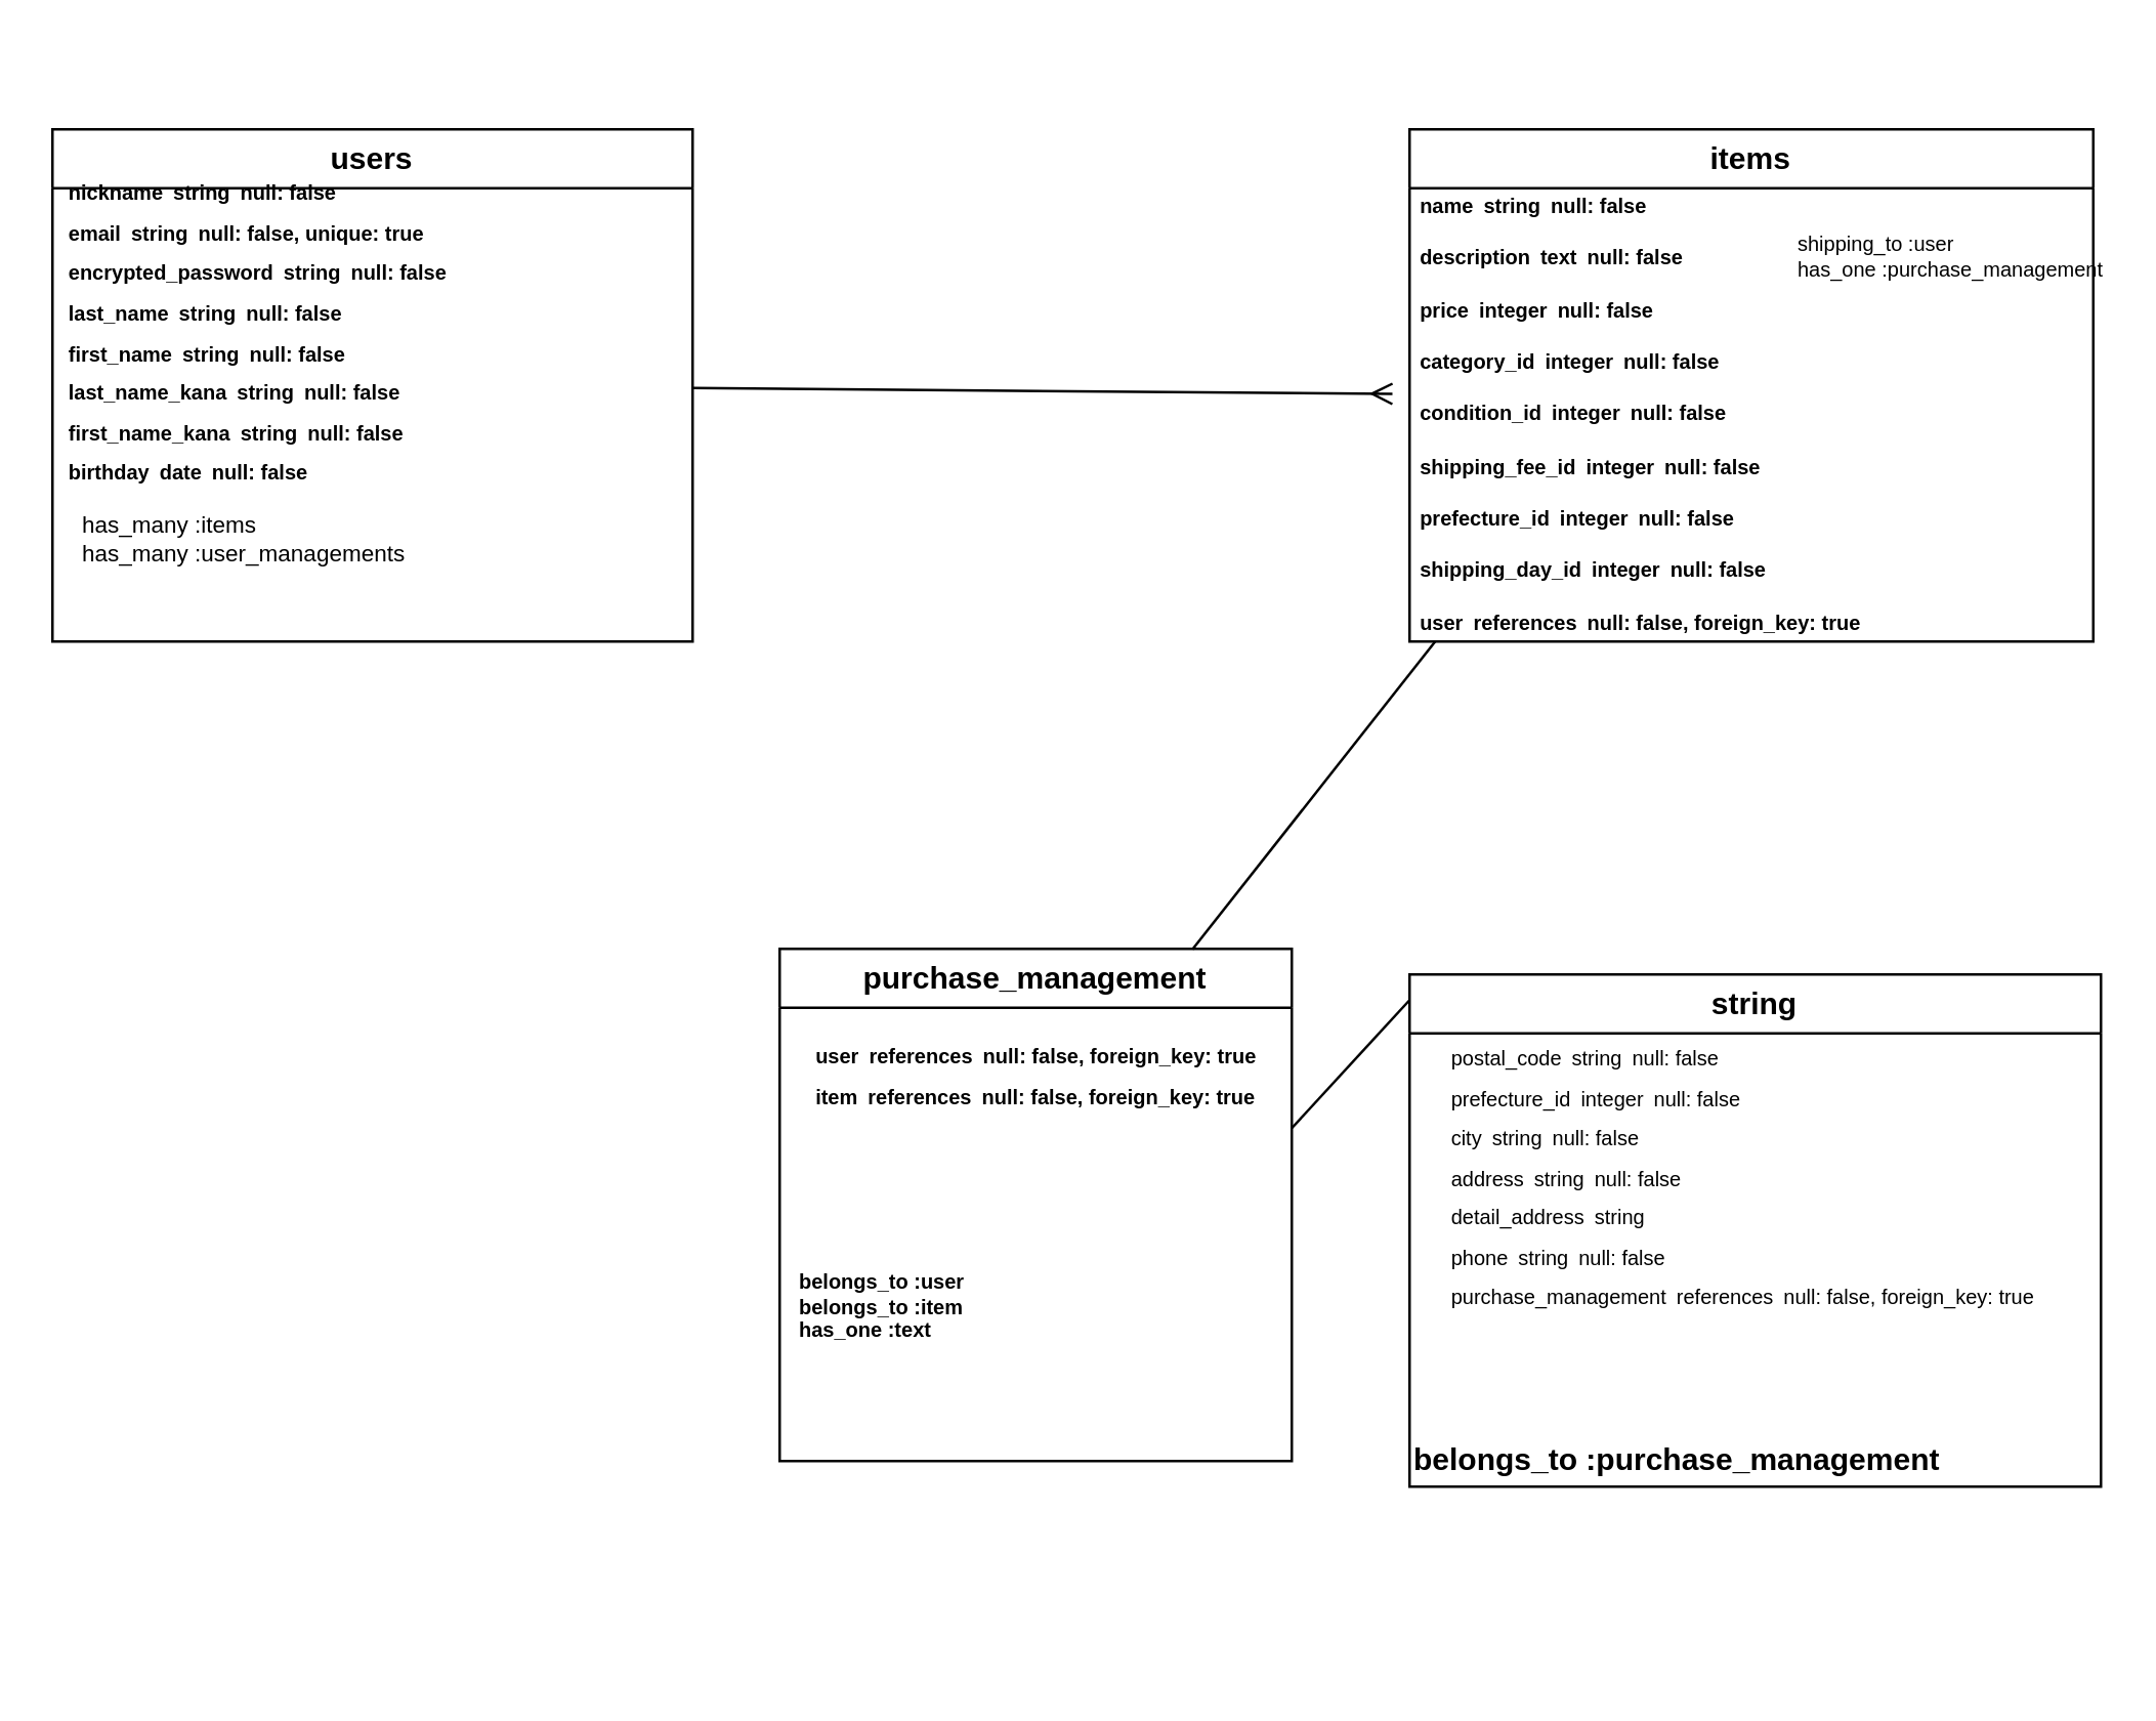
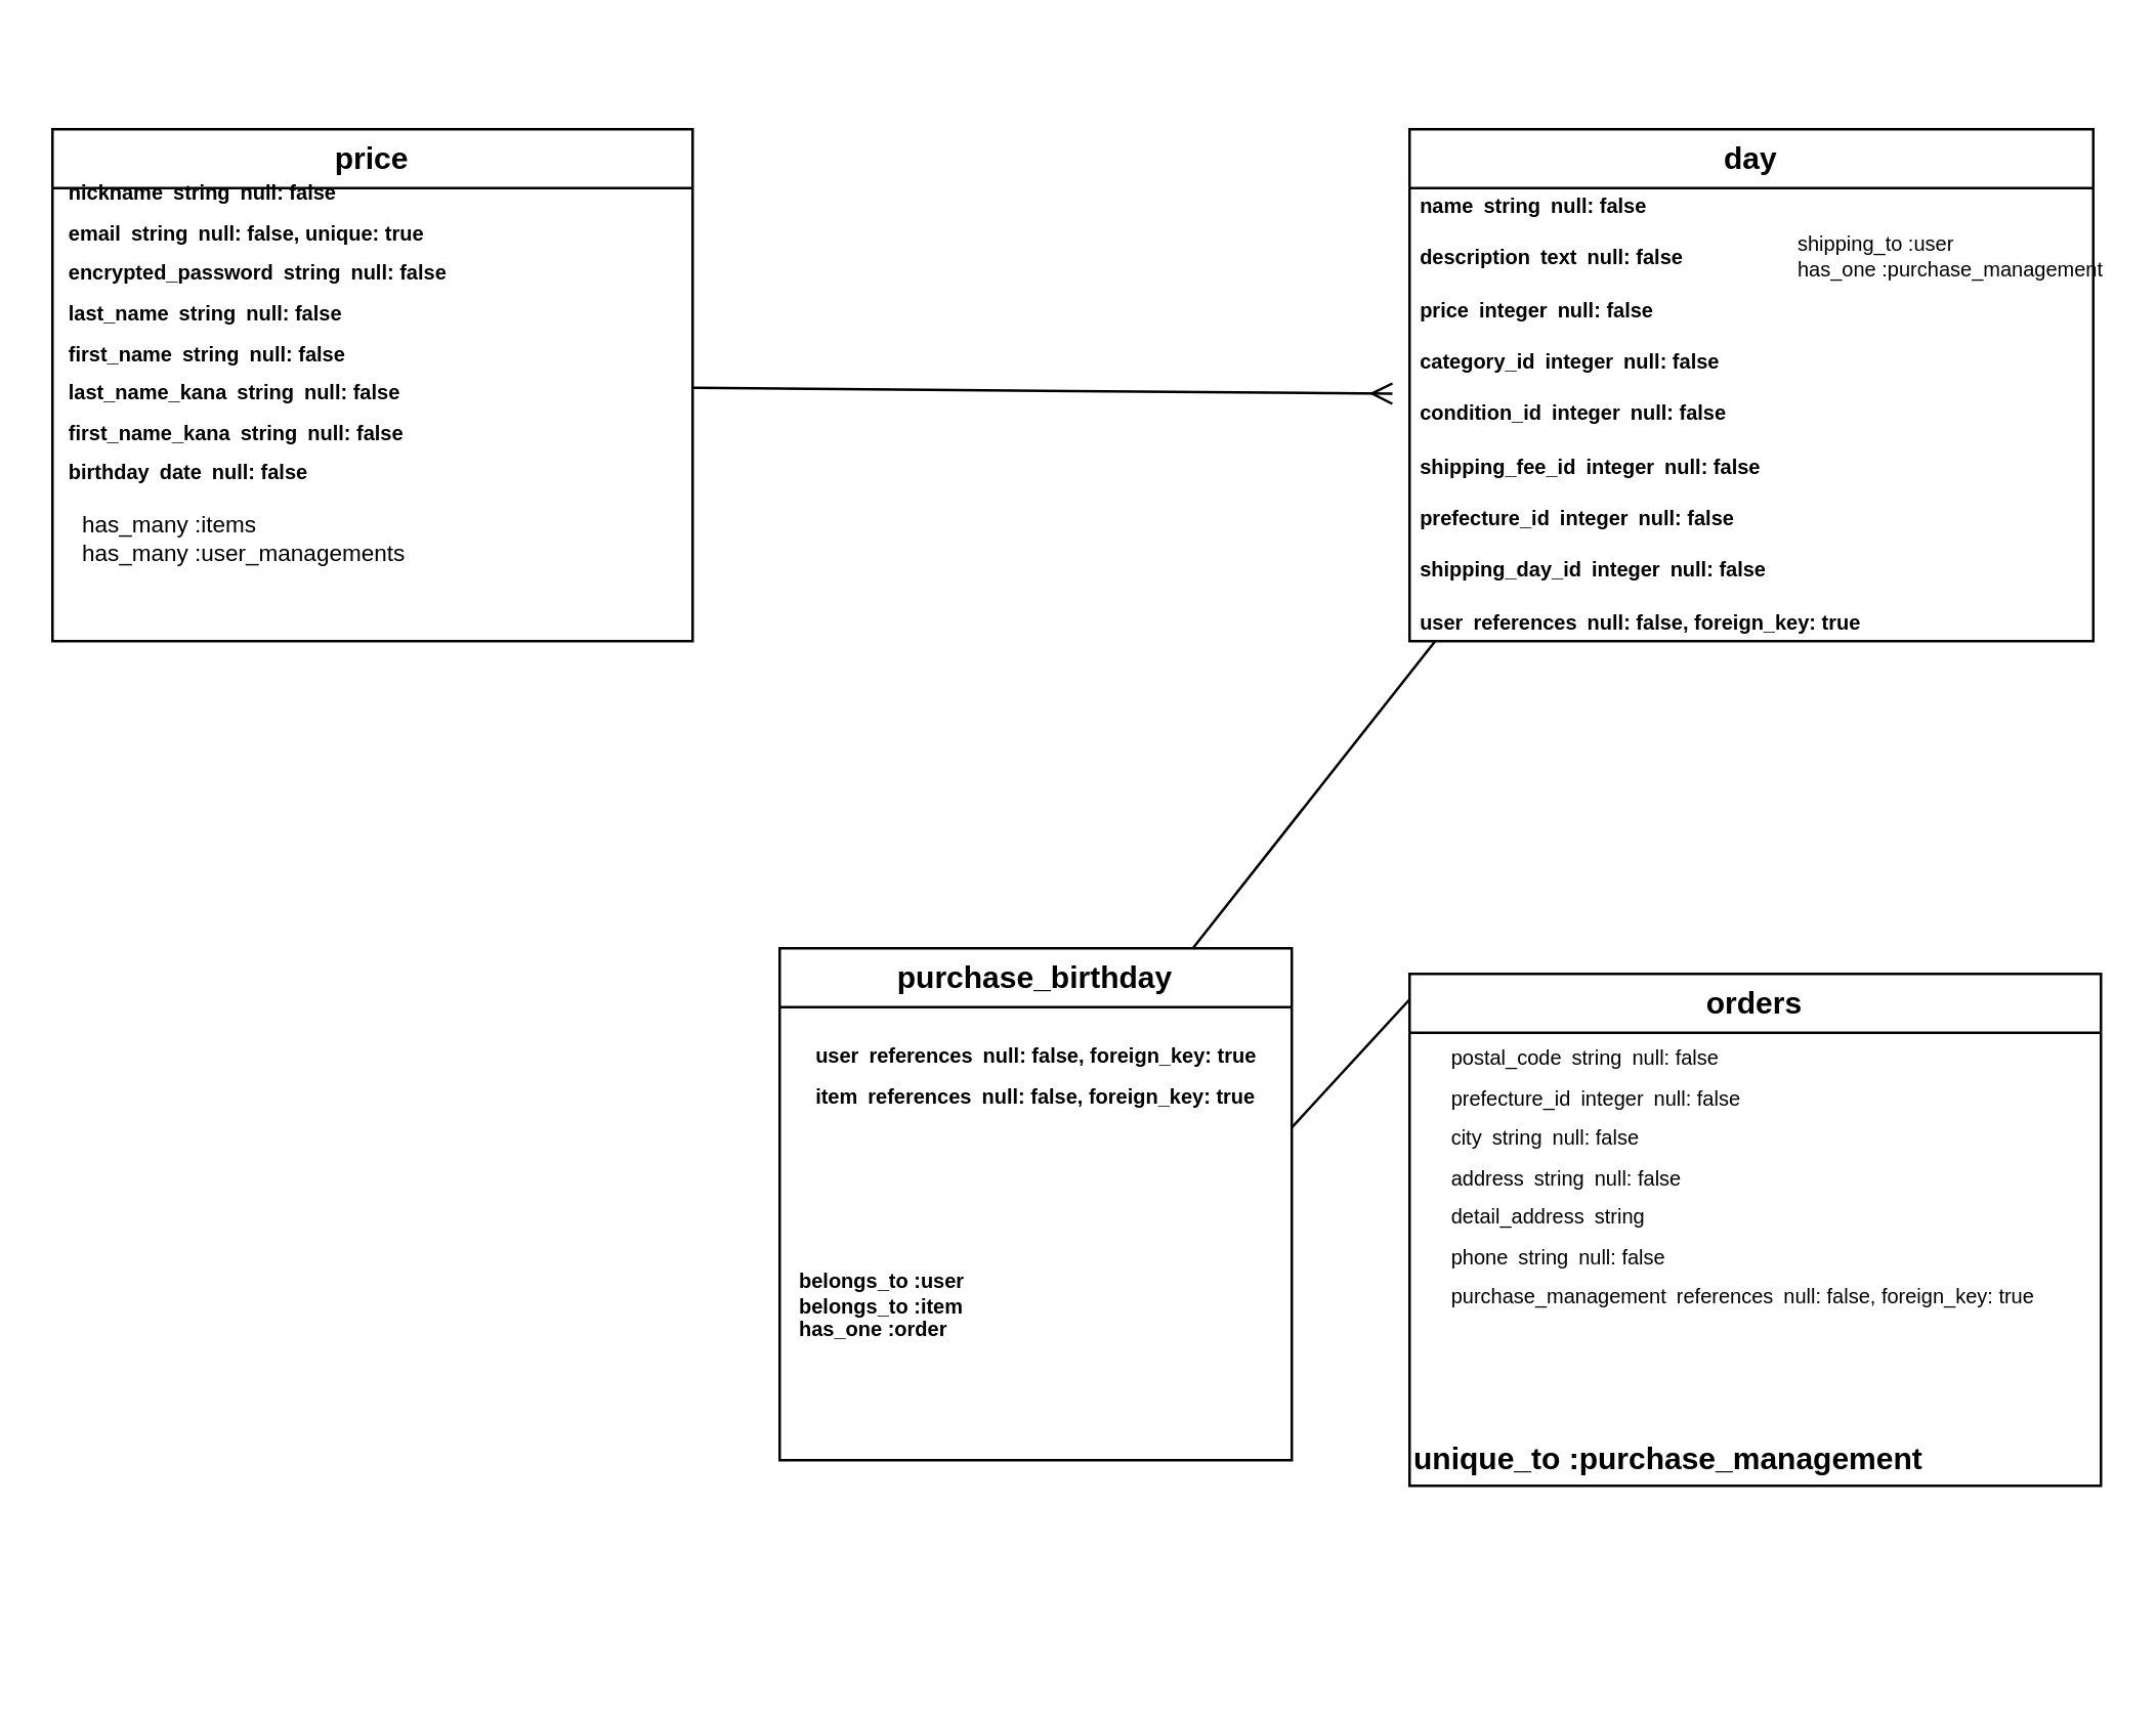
- <mxCell id="2" value="users" style="swimlane;whiteSpace=wrap;html=1;" vertex="1" parent="1"><mxGeometry x="20" y="50" width="250" height="200" as="geometry" /></mxCell>
+ <mxCell id="2" value="price" style="swimlane;whiteSpace=wrap;html=1;" vertex="1" parent="1"><mxGeometry x="20" y="50" width="250" height="200" as="geometry" /></mxCell>
- <mxCell id="4" value="items" style="swimlane;whiteSpace=wrap;html=1;" vertex="1" parent="1"><mxGeometry x="550" y="50" width="267" height="200" as="geometry" /></mxCell>
+ <mxCell id="4" value="day" style="swimlane;whiteSpace=wrap;html=1;" vertex="1" parent="1"><mxGeometry x="550" y="50" width="267" height="200" as="geometry" /></mxCell>
- <mxCell id="11" value="purchase_management" style="swimlane;whiteSpace=wrap;html=1;" vertex="1" parent="1"><mxGeometry x="304" y="370" width="200" height="200" as="geometry" /></mxCell>
+ <mxCell id="11" value="purchase_birthday" style="swimlane;whiteSpace=wrap;html=1;" vertex="1" parent="1"><mxGeometry x="304" y="370" width="200" height="200" as="geometry" /></mxCell>
- <mxCell id="7" value="string" style="swimlane;whiteSpace=wrap;html=1;" vertex="1" parent="1"><mxGeometry x="550" y="380" width="270" height="200" as="geometry" /></mxCell>
+ <mxCell id="7" value="orders" style="swimlane;whiteSpace=wrap;html=1;" vertex="1" parent="1"><mxGeometry x="550" y="380" width="270" height="200" as="geometry" /></mxCell>
- <mxCell id="16" value="belongs_to :user&lt;div&gt;belongs_to :item&lt;/div&gt;&lt;div&gt;has_one :text&lt;/div&gt;" style="text;strokeColor=none;fillColor=none;html=1;fontSize=8;fontStyle=1;verticalAlign=middle;align=left;" vertex="1" parent="1"><mxGeometry x="310" y="430" width="100" height="160" as="geometry" /></mxCell>
+ <mxCell id="16" value="belongs_to :user&lt;div&gt;belongs_to :item&lt;/div&gt;&lt;div&gt;has_one :order&lt;/div&gt;" style="text;strokeColor=none;fillColor=none;html=1;fontSize=8;fontStyle=1;verticalAlign=middle;align=left;" vertex="1" parent="1"><mxGeometry x="310" y="430" width="100" height="160" as="geometry" /></mxCell>
- <mxCell id="13" value="belongs_to :purchase_management" style="text;strokeColor=none;fillColor=none;html=1;fontSize=12;fontStyle=1;verticalAlign=middle;align=left;" vertex="1" parent="1"><mxGeometry x="550" y="490" width="100" height="160" as="geometry" /></mxCell>
+ <mxCell id="13" value="unique_to :purchase_management" style="text;strokeColor=none;fillColor=none;html=1;fontSize=12;fontStyle=1;verticalAlign=middle;align=left;" vertex="1" parent="1"><mxGeometry x="550" y="490" width="100" height="160" as="geometry" /></mxCell>
